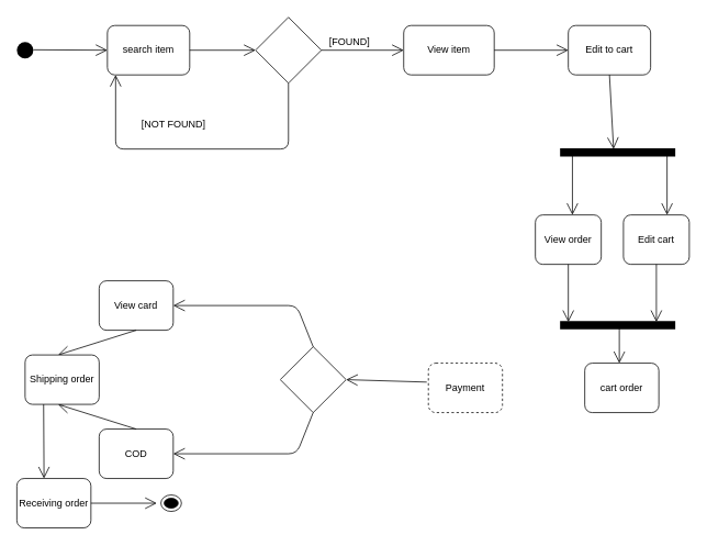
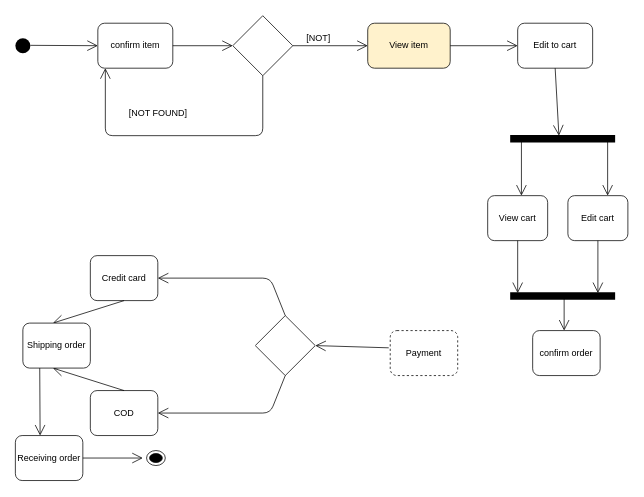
- <mxCell id="8" value="[FOUND]" style="text;html=1;align=center;verticalAlign=middle;resizable=0;points=[];autosize=1;" vertex="1" parent="1"><mxGeometry x="394" y="40" width="60" height="20" as="geometry" /></mxCell>
+ <mxCell id="8" value="[NOT]" style="text;html=1;align=center;verticalAlign=middle;resizable=0;points=[];autosize=1;" vertex="1" parent="1"><mxGeometry x="394" y="40" width="60" height="20" as="geometry" /></mxCell>
- <mxCell id="4" value="search item" style="rounded=1;whiteSpace=wrap;html=1;" vertex="1" parent="1"><mxGeometry x="130" y="30" width="100" height="60" as="geometry" /></mxCell>
+ <mxCell id="4" value="confirm item" style="rounded=1;whiteSpace=wrap;html=1;" vertex="1" parent="1"><mxGeometry x="130" y="30" width="100" height="60" as="geometry" /></mxCell>
- <mxCell id="9" value="View item" style="rounded=1;whiteSpace=wrap;html=1;" vertex="1" parent="1"><mxGeometry x="490" y="30" width="110" height="60" as="geometry" /></mxCell>
+ <mxCell id="9" value="View item" style="rounded=1;whiteSpace=wrap;html=1;fillColor=#fff2cc;" vertex="1" parent="1"><mxGeometry x="490" y="30" width="110" height="60" as="geometry" /></mxCell>
- <mxCell id="18" value="View order" style="rounded=1;whiteSpace=wrap;html=1;" vertex="1" parent="1"><mxGeometry x="650" y="260" width="80" height="60" as="geometry" /></mxCell>
+ <mxCell id="18" value="View cart" style="rounded=1;whiteSpace=wrap;html=1;" vertex="1" parent="1"><mxGeometry x="650" y="260" width="80" height="60" as="geometry" /></mxCell>
- <mxCell id="30" value="View card" style="rounded=1;whiteSpace=wrap;html=1;" vertex="1" parent="1"><mxGeometry x="120" y="340" width="90" height="60" as="geometry" /></mxCell>
+ <mxCell id="30" value="Credit card" style="rounded=1;whiteSpace=wrap;html=1;" vertex="1" parent="1"><mxGeometry x="120" y="340" width="90" height="60" as="geometry" /></mxCell>
- <mxCell id="24" value="cart order" style="rounded=1;whiteSpace=wrap;html=1;" vertex="1" parent="1"><mxGeometry x="710" y="440" width="90" height="60" as="geometry" /></mxCell>
+ <mxCell id="24" value="confirm order" style="rounded=1;whiteSpace=wrap;html=1;" vertex="1" parent="1"><mxGeometry x="710" y="440" width="90" height="60" as="geometry" /></mxCell>
